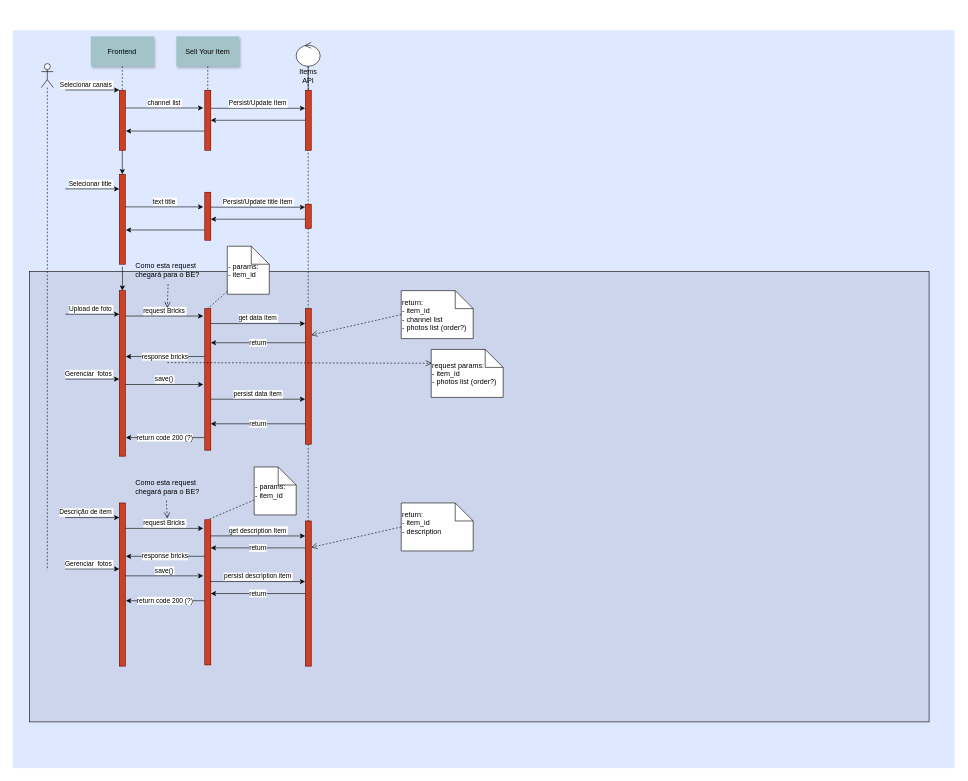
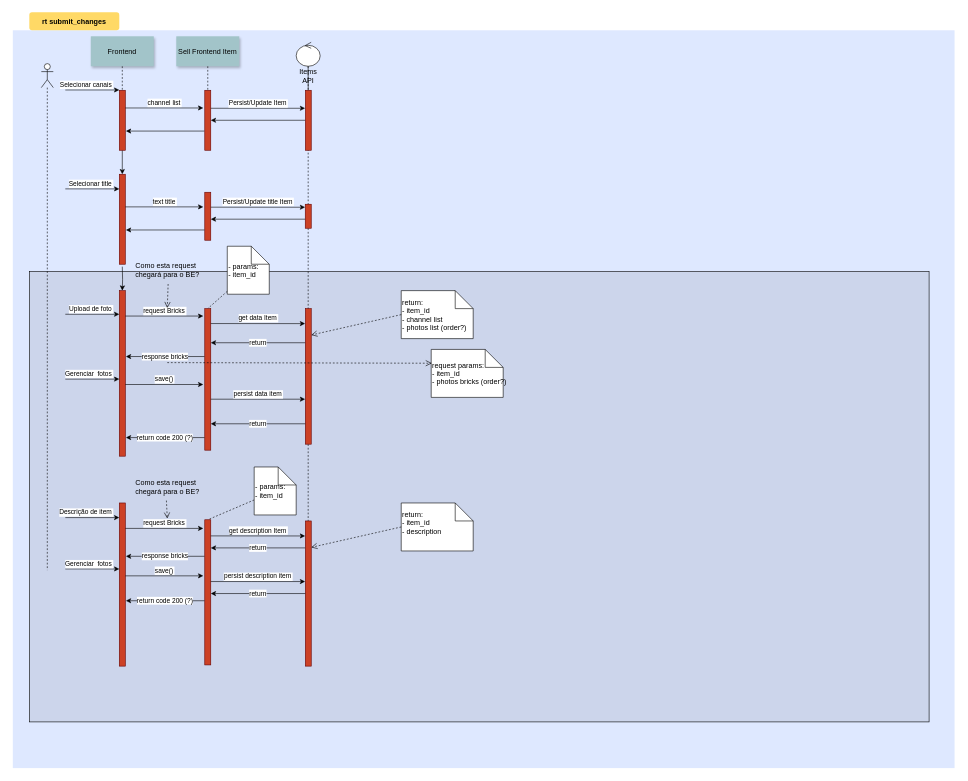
+ <mxCell id="19" value="rt submit_changes" style="rounded=1;fontStyle=1;fillColor=#FFD966;strokeColor=none" parent="1" vertex="1"><mxGeometry x="48" y="20" width="150" height="30" as="geometry" /></mxCell>
- <mxCell id="10" value="Sell Your Item" style="shadow=1;fillColor=#A2C4C9;strokeColor=none" parent="1" vertex="1"><mxGeometry x="293" y="60" width="105" height="50" as="geometry" /></mxCell>
+ <mxCell id="10" value="Sell Frontend Item" style="shadow=1;fillColor=#A2C4C9;strokeColor=none" parent="1" vertex="1"><mxGeometry x="293" y="60" width="105" height="50" as="geometry" /></mxCell>
- <mxCell id="46" value="request params:&#10;- item_id&#10;- photos list (order?)" style="shape=note;align=left" vertex="1" parent="1"><mxGeometry x="718" y="582" width="120" height="80" as="geometry" /></mxCell>
+ <mxCell id="46" value="request params:&#10;- item_id&#10;- photos bricks (order?)" style="shape=note;align=left" vertex="1" parent="1"><mxGeometry x="718" y="582" width="120" height="80" as="geometry" /></mxCell>
